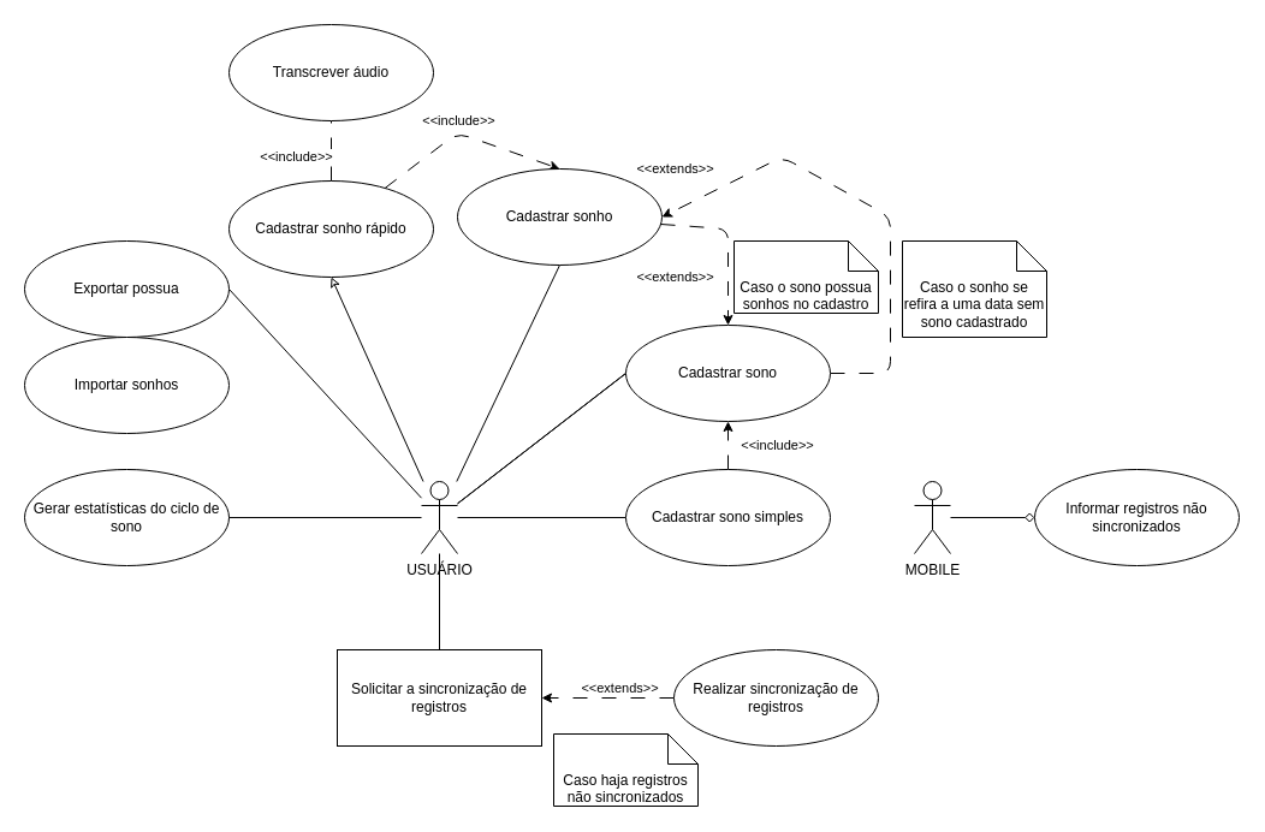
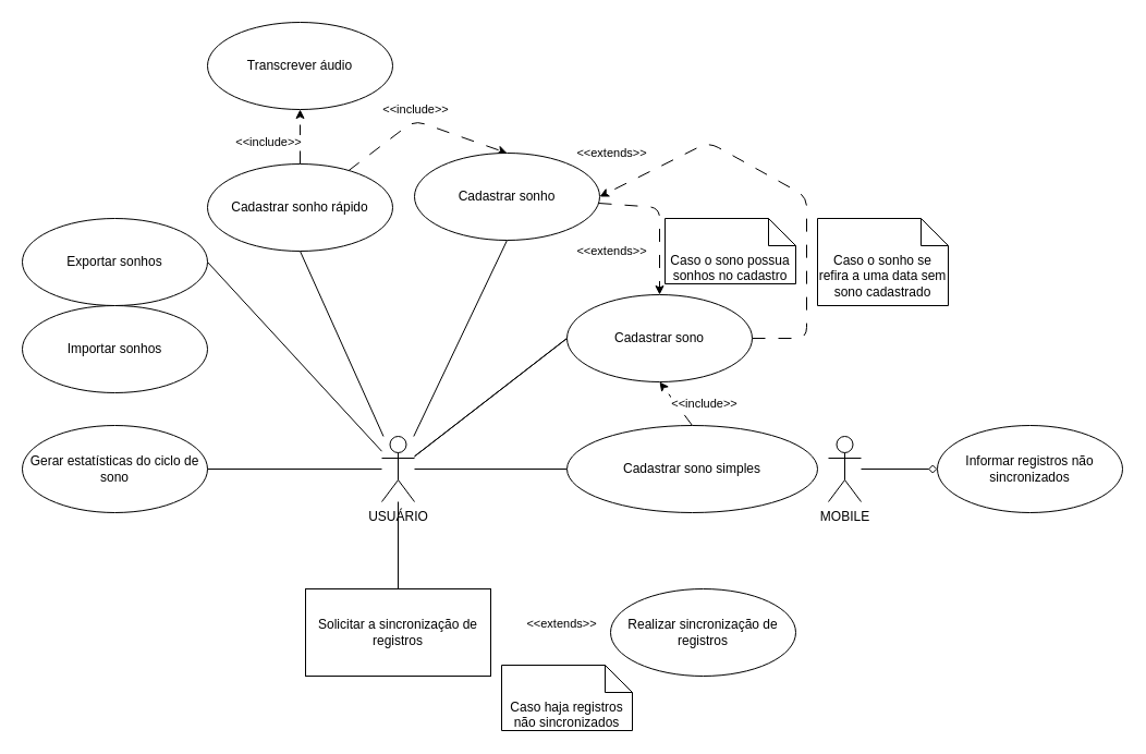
- <mxCell id="12" style="edgeStyle=none;html=1;entryX=0.5;entryY=1;entryDx=0;entryDy=0;endArrow=none;endFill=1;dashed=1;dashPattern=12 12;" edge="1" parent="1" source="14" target="21"><mxGeometry relative="1" as="geometry" /></mxCell>
+ <mxCell id="12" style="edgeStyle=none;html=1;entryX=0.5;entryY=1;entryDx=0;entryDy=0;endArrow=classic;endFill=1;dashed=1;dashPattern=12 12;" edge="1" parent="1" source="14" target="21"><mxGeometry relative="1" as="geometry" /></mxCell>
- <mxCell id="7" style="edgeStyle=none;html=1;entryX=0.5;entryY=1;entryDx=0;entryDy=0;endArrow=classic;endFill=0;" parent="1" source="9" target="14" edge="1"><mxGeometry relative="1" as="geometry" /></mxCell>
+ <mxCell id="7" style="edgeStyle=none;html=1;entryX=0.5;entryY=1;entryDx=0;entryDy=0;endArrow=none;endFill=0;" parent="1" source="9" target="14" edge="1"><mxGeometry relative="1" as="geometry" /></mxCell>
- <mxCell id="19" value="Exportar possua" style="ellipse;whiteSpace=wrap;html=1;" parent="1" vertex="1"><mxGeometry x="20" y="200" width="170" height="80" as="geometry" /></mxCell>
+ <mxCell id="19" value="Exportar sonhos" style="ellipse;whiteSpace=wrap;html=1;" parent="1" vertex="1"><mxGeometry x="20" y="200" width="170" height="80" as="geometry" /></mxCell>
- <mxCell id="27" value="Cadastrar sono simples" style="ellipse;whiteSpace=wrap;html=1;" vertex="1" parent="1"><mxGeometry y="390" width="170" height="80" as="geometry" x="520" /></mxCell>
+ <mxCell id="27" value="Cadastrar sono simples" style="ellipse;whiteSpace=wrap;html=1;" vertex="1" parent="1"><mxGeometry x="520" y="390" width="230" height="80" as="geometry" /></mxCell>
- <mxCell id="31" style="edgeStyle=none;html=1;entryX=1;entryY=0.5;entryDx=0;entryDy=0;endArrow=classic;endFill=1;dashed=1;dashPattern=12 12;" edge="1" parent="1" source="32" target="20"><mxGeometry relative="1" as="geometry" /></mxCell>
